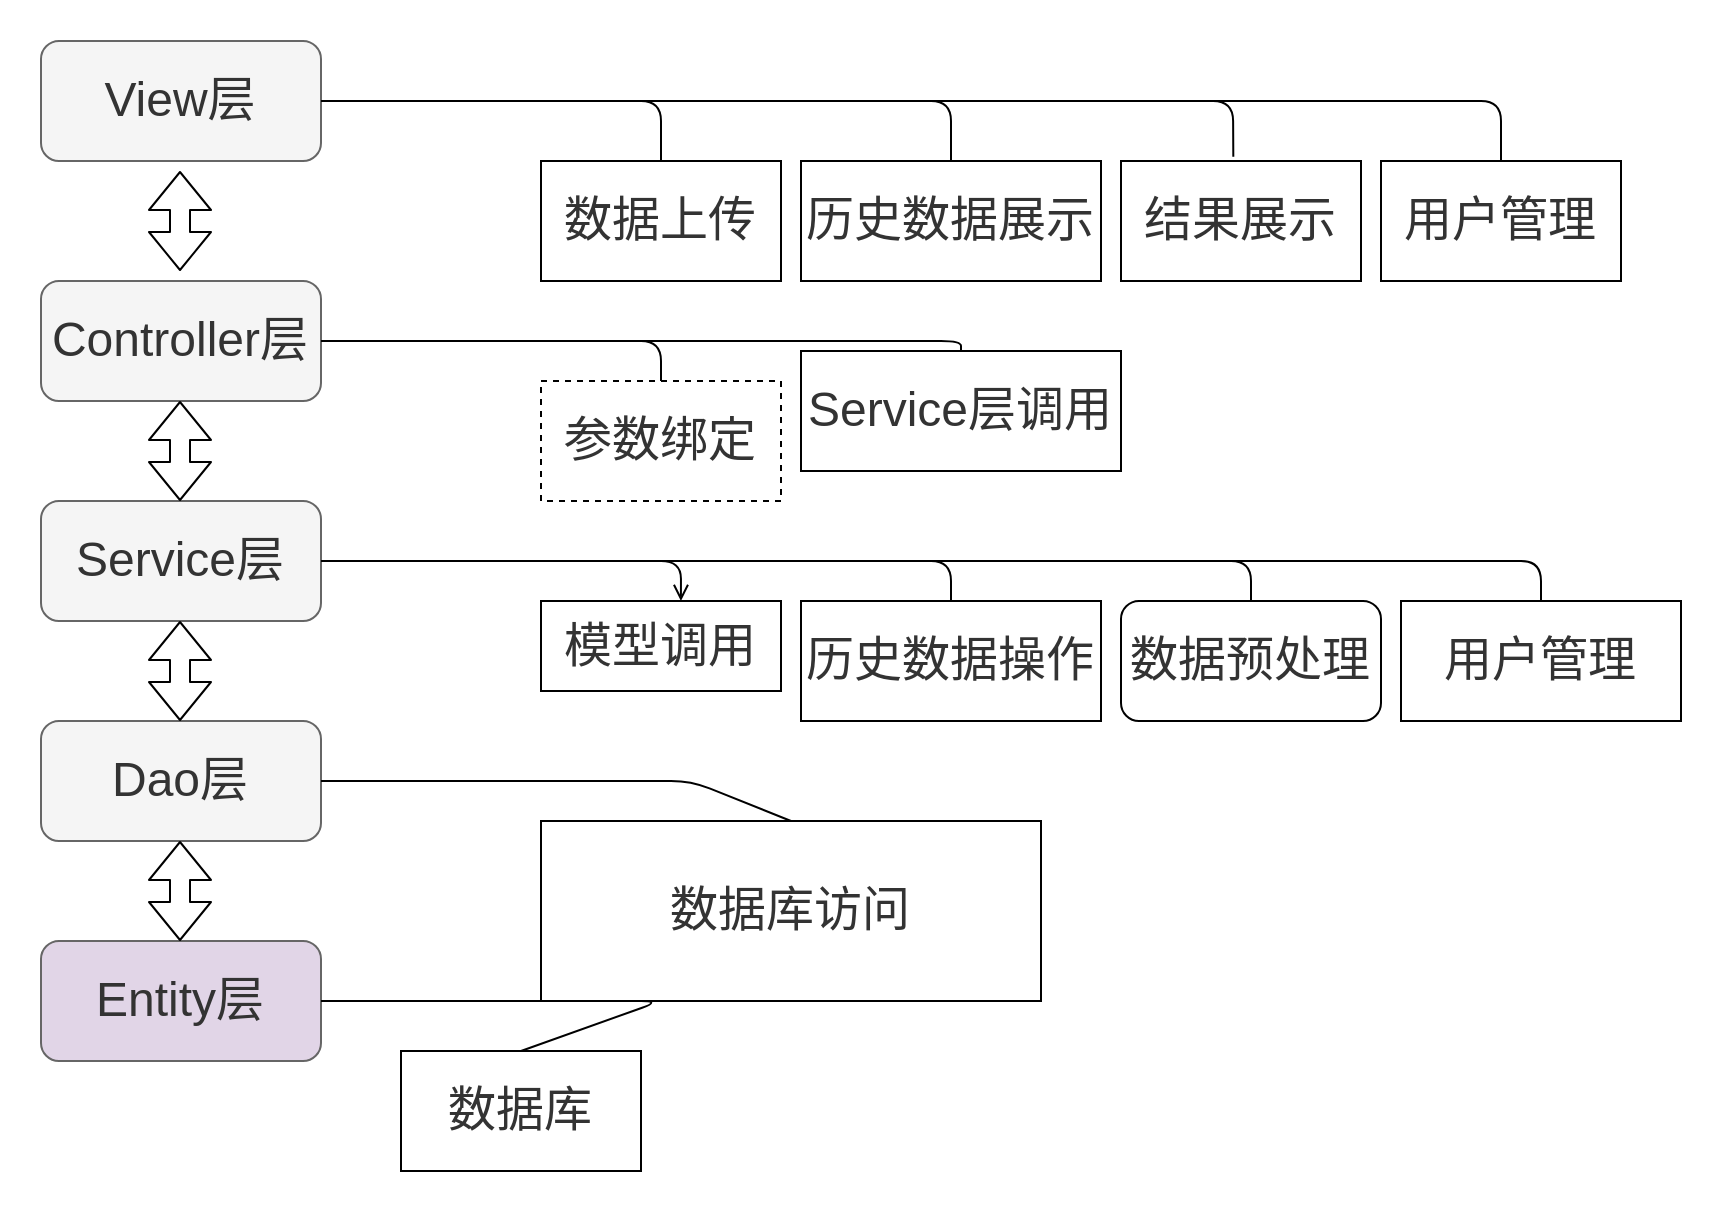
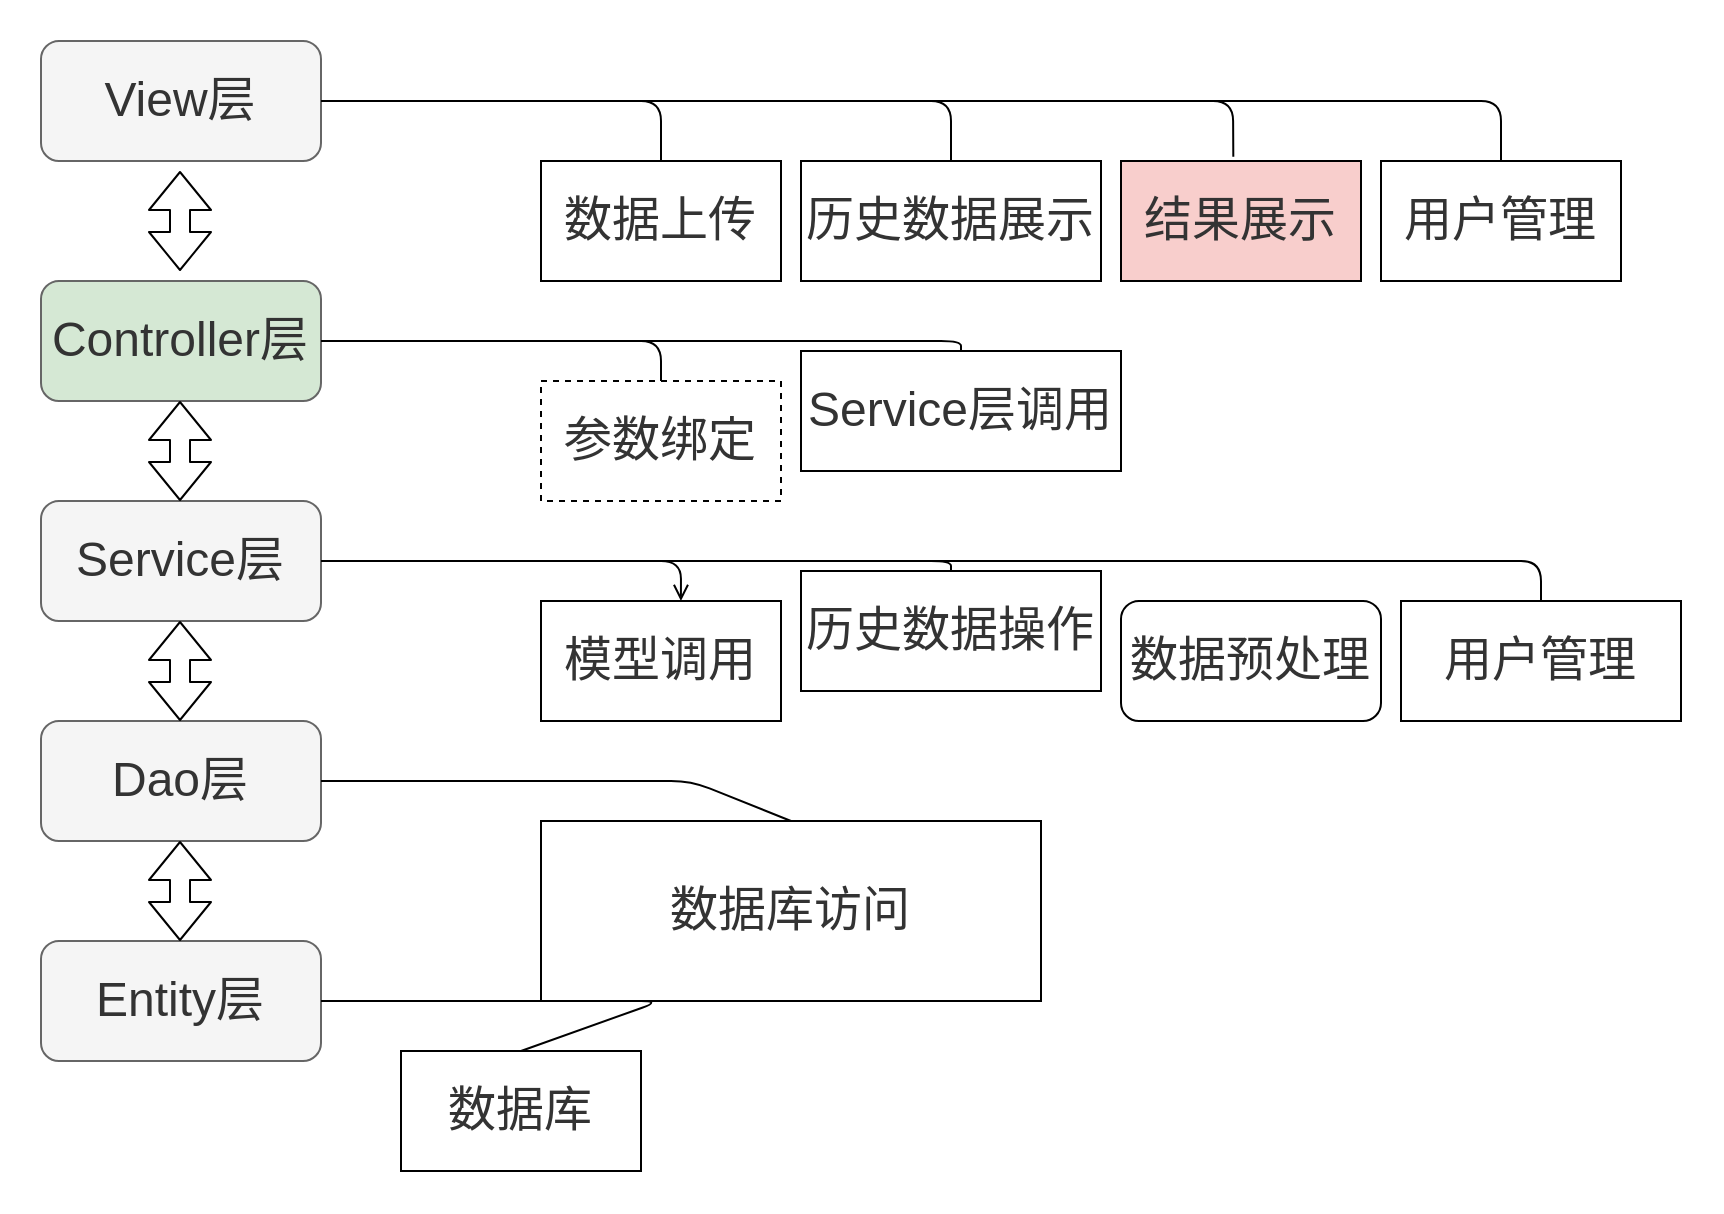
- <mxCell id="25" value="&lt;font color=&quot;#333333&quot;&gt;&lt;span style=&quot;font-size: 24px&quot;&gt;结果展示&lt;/span&gt;&lt;/font&gt;" style="rounded=0;whiteSpace=wrap;html=1;" vertex="1" parent="1"><mxGeometry x="560" y="80" width="120" height="60" as="geometry" /></mxCell>
+ <mxCell id="25" value="&lt;font color=&quot;#333333&quot;&gt;&lt;span style=&quot;font-size: 24px&quot;&gt;结果展示&lt;/span&gt;&lt;/font&gt;" style="rounded=0;whiteSpace=wrap;html=1;fillColor=#f8cecc;" vertex="1" parent="1"><mxGeometry x="560" y="80" width="120" height="60" as="geometry" /></mxCell>
- <mxCell id="5" value="&lt;font style=&quot;font-size: 24px&quot;&gt;Controller层&lt;/font&gt;" style="rounded=1;whiteSpace=wrap;html=1;fillColor=#f5f5f5;strokeColor=#666666;fontColor=#333333;" vertex="1" parent="1"><mxGeometry x="20" y="140" width="140" height="60" as="geometry" /></mxCell>
+ <mxCell id="5" value="&lt;font style=&quot;font-size: 24px&quot;&gt;Controller层&lt;/font&gt;" style="rounded=1;whiteSpace=wrap;html=1;fillColor=#d5e8d4;strokeColor=#666666;fontColor=#333333;" vertex="1" parent="1"><mxGeometry x="20" y="140" width="140" height="60" as="geometry" /></mxCell>
- <mxCell id="17" value="" style="endArrow=none;html=1;entryX=1;entryY=0.5;entryDx=0;entryDy=0;exitX=0.5;exitY=0;exitDx=0;exitDy=0;" edge="1" parent="1" source="13" target="4"><mxGeometry width="50" height="50" relative="1" as="geometry"><mxPoint x="-20" y="520" as="sourcePoint" /><mxPoint x="30" y="470" as="targetPoint" /><Array as="points"><mxPoint x="625" y="280" /></Array></mxGeometry></mxCell>
- <mxCell id="11" value="&lt;font color=&quot;#333333&quot;&gt;&lt;span style=&quot;font-size: 24px&quot;&gt;模型调用&lt;/span&gt;&lt;/font&gt;" style="rounded=0;whiteSpace=wrap;html=1;" vertex="1" parent="1"><mxGeometry x="270" y="300" width="120" height="45" as="geometry" /></mxCell>
+ <mxCell id="11" value="&lt;font color=&quot;#333333&quot;&gt;&lt;span style=&quot;font-size: 24px&quot;&gt;模型调用&lt;/span&gt;&lt;/font&gt;" style="rounded=0;whiteSpace=wrap;html=1;" vertex="1" parent="1"><mxGeometry x="270" y="300" width="120" height="60" as="geometry" /></mxCell>
- <mxCell id="12" value="&lt;font color=&quot;#333333&quot;&gt;&lt;span style=&quot;font-size: 24px&quot;&gt;历史数据操作&lt;/span&gt;&lt;/font&gt;" style="rounded=0;whiteSpace=wrap;html=1;" vertex="1" parent="1"><mxGeometry x="400" y="300" width="150" height="60" as="geometry" /></mxCell>
+ <mxCell id="12" value="&lt;font color=&quot;#333333&quot;&gt;&lt;span style=&quot;font-size: 24px&quot;&gt;历史数据操作&lt;/span&gt;&lt;/font&gt;" style="rounded=0;whiteSpace=wrap;html=1;" vertex="1" parent="1"><mxGeometry x="400" y="285" width="150" height="60" as="geometry" /></mxCell>
- <mxCell id="2" value="&lt;font style=&quot;font-size: 24px&quot;&gt;Entity层&lt;/font&gt;" style="rounded=1;whiteSpace=wrap;html=1;fillColor=#e1d5e7;strokeColor=#666666;fontColor=#333333;" vertex="1" parent="1"><mxGeometry x="20" y="470" width="140" height="60" as="geometry" /></mxCell>
+ <mxCell id="2" value="&lt;font style=&quot;font-size: 24px&quot;&gt;Entity层&lt;/font&gt;" style="rounded=1;whiteSpace=wrap;html=1;fillColor=#f5f5f5;strokeColor=#666666;fontColor=#333333;" vertex="1" parent="1"><mxGeometry x="20" y="470" width="140" height="60" as="geometry" /></mxCell>
